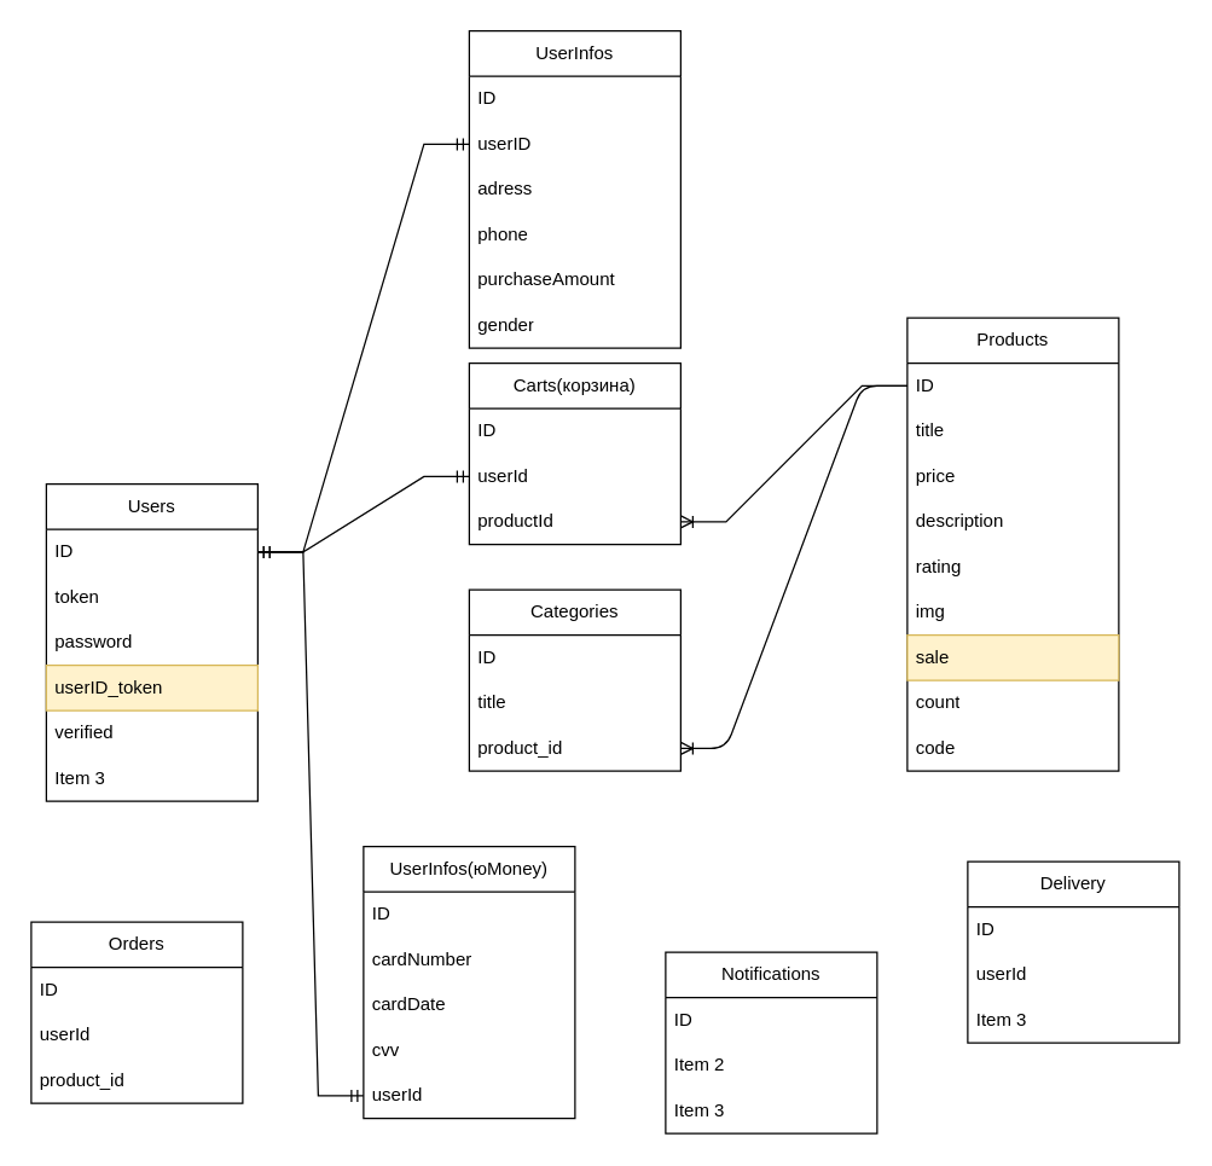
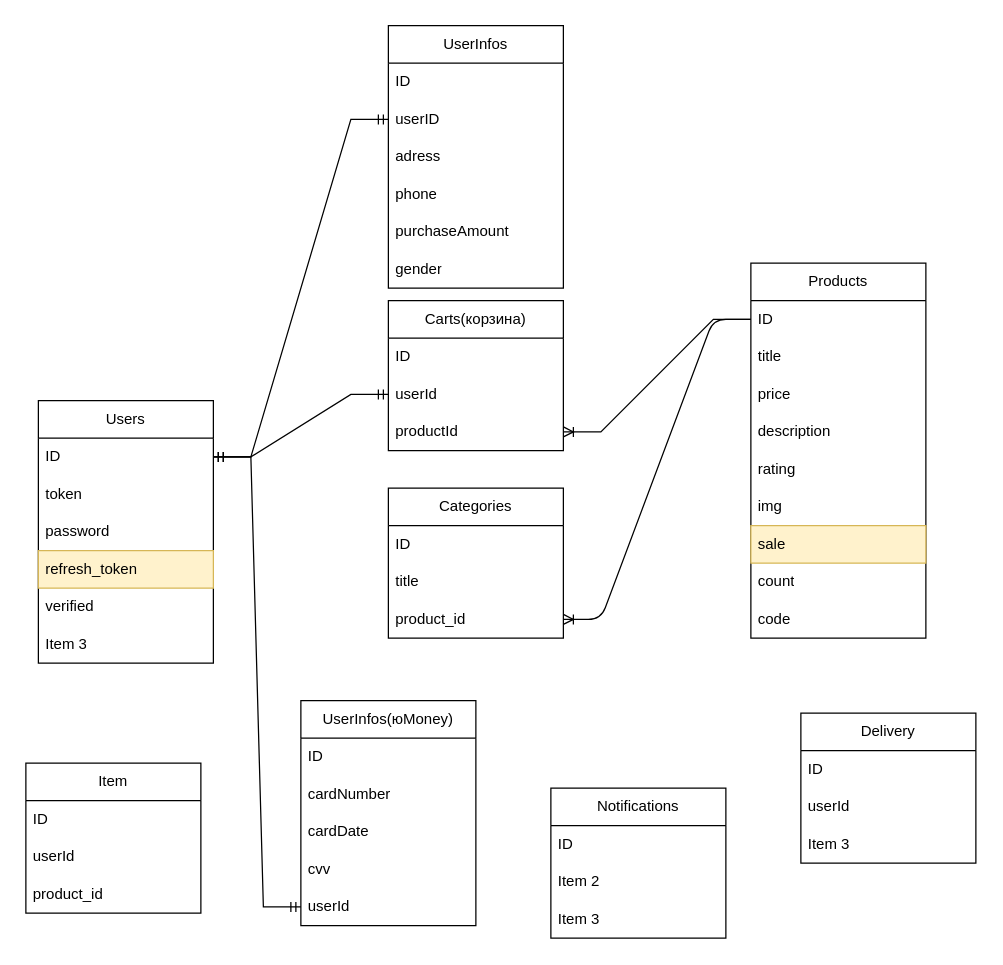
- <mxCell id="6" value="userID_token" style="text;strokeColor=#d6b656;fillColor=#fff2cc;align=left;verticalAlign=middle;spacingLeft=4;spacingRight=4;overflow=hidden;points=[[0,0.5],[1,0.5]];portConstraint=eastwest;rotatable=0;whiteSpace=wrap;html=1;" parent="2" vertex="1"><mxGeometry y="120" width="140" height="30" as="geometry" /></mxCell>
+ <mxCell id="6" value="refresh_token" style="text;strokeColor=#d6b656;fillColor=#fff2cc;align=left;verticalAlign=middle;spacingLeft=4;spacingRight=4;overflow=hidden;points=[[0,0.5],[1,0.5]];portConstraint=eastwest;rotatable=0;whiteSpace=wrap;html=1;" parent="2" vertex="1"><mxGeometry y="120" width="140" height="30" as="geometry" /></mxCell>
- <mxCell id="27" value="Orders" style="swimlane;fontStyle=0;childLayout=stackLayout;horizontal=1;startSize=30;horizontalStack=0;resizeParent=1;resizeParentMax=0;resizeLast=0;collapsible=1;marginBottom=0;whiteSpace=wrap;html=1;" parent="1" vertex="1"><mxGeometry x="20" y="610" width="140" height="120" as="geometry" /></mxCell>
+ <mxCell id="27" value="Item" style="swimlane;fontStyle=0;childLayout=stackLayout;horizontal=1;startSize=30;horizontalStack=0;resizeParent=1;resizeParentMax=0;resizeLast=0;collapsible=1;marginBottom=0;whiteSpace=wrap;html=1;" parent="1" vertex="1"><mxGeometry x="20" y="610" width="140" height="120" as="geometry" /></mxCell>
